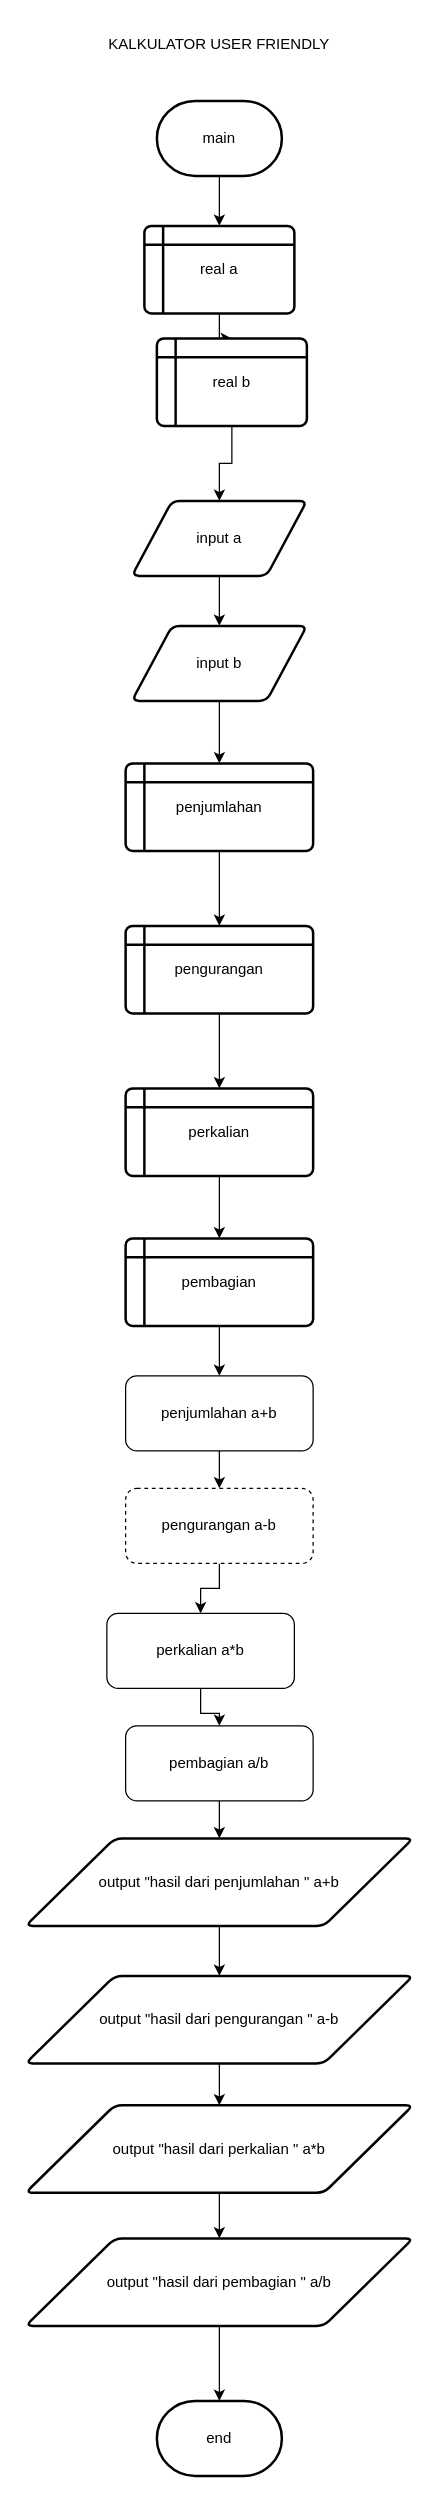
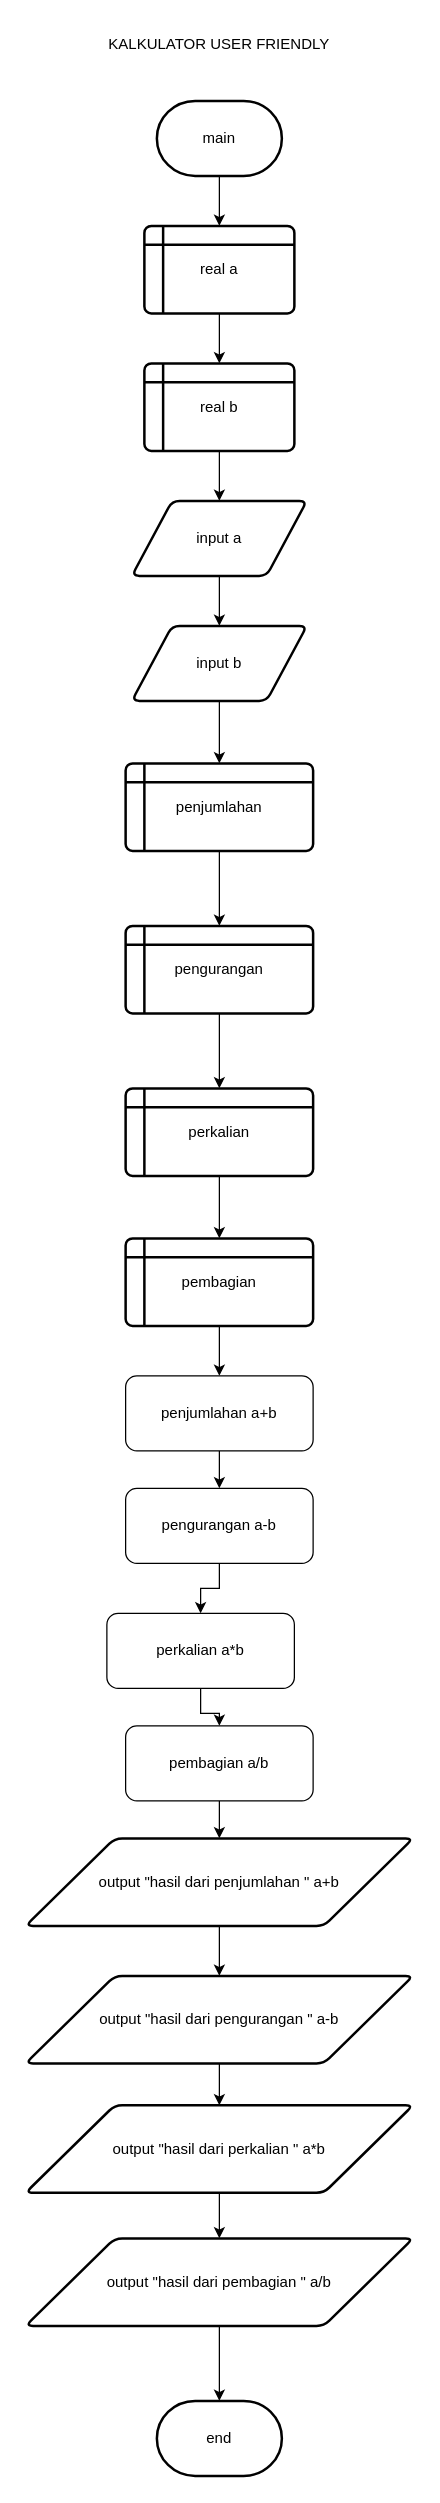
- <mxCell id="8" value="real b" style="shape=internalStorage;whiteSpace=wrap;html=1;dx=15;dy=15;rounded=1;arcSize=8;strokeWidth=2;" parent="1" vertex="1"><mxGeometry x="125" y="270" width="120" height="70" as="geometry" /></mxCell>
+ <mxCell id="8" value="real b" style="shape=internalStorage;whiteSpace=wrap;html=1;dx=15;dy=15;rounded=1;arcSize=8;strokeWidth=2;" parent="1" vertex="1"><mxGeometry x="115" y="290" width="120" height="70" as="geometry" /></mxCell>
- <mxCell id="28" value="pengurangan a-b" style="rounded=1;whiteSpace=wrap;html=1;dashed=1;" parent="1" vertex="1"><mxGeometry x="100" y="1190" width="150" height="60" as="geometry" /></mxCell>
+ <mxCell id="28" value="pengurangan a-b" style="rounded=1;whiteSpace=wrap;html=1;" parent="1" vertex="1"><mxGeometry x="100" y="1190" width="150" height="60" as="geometry" /></mxCell>
